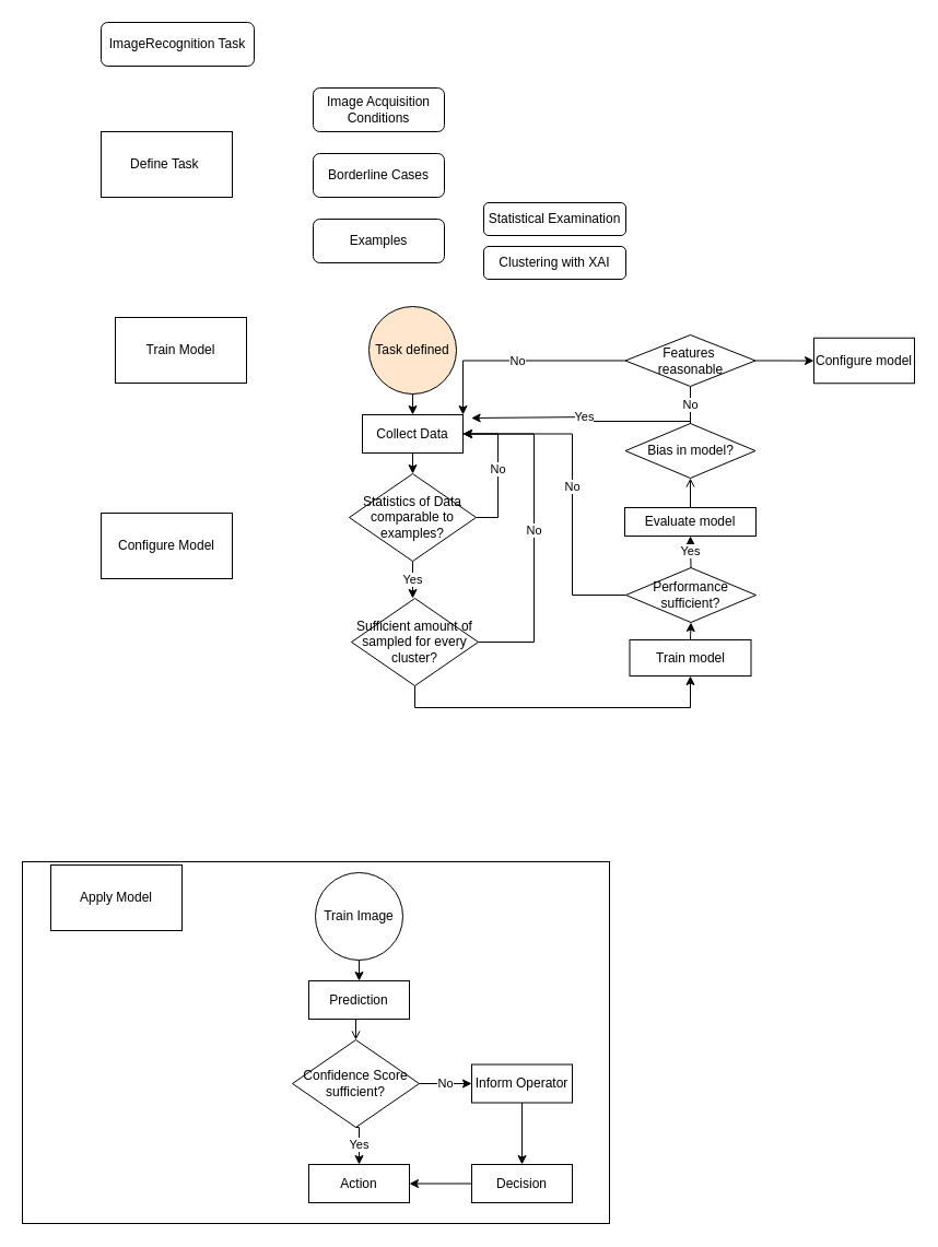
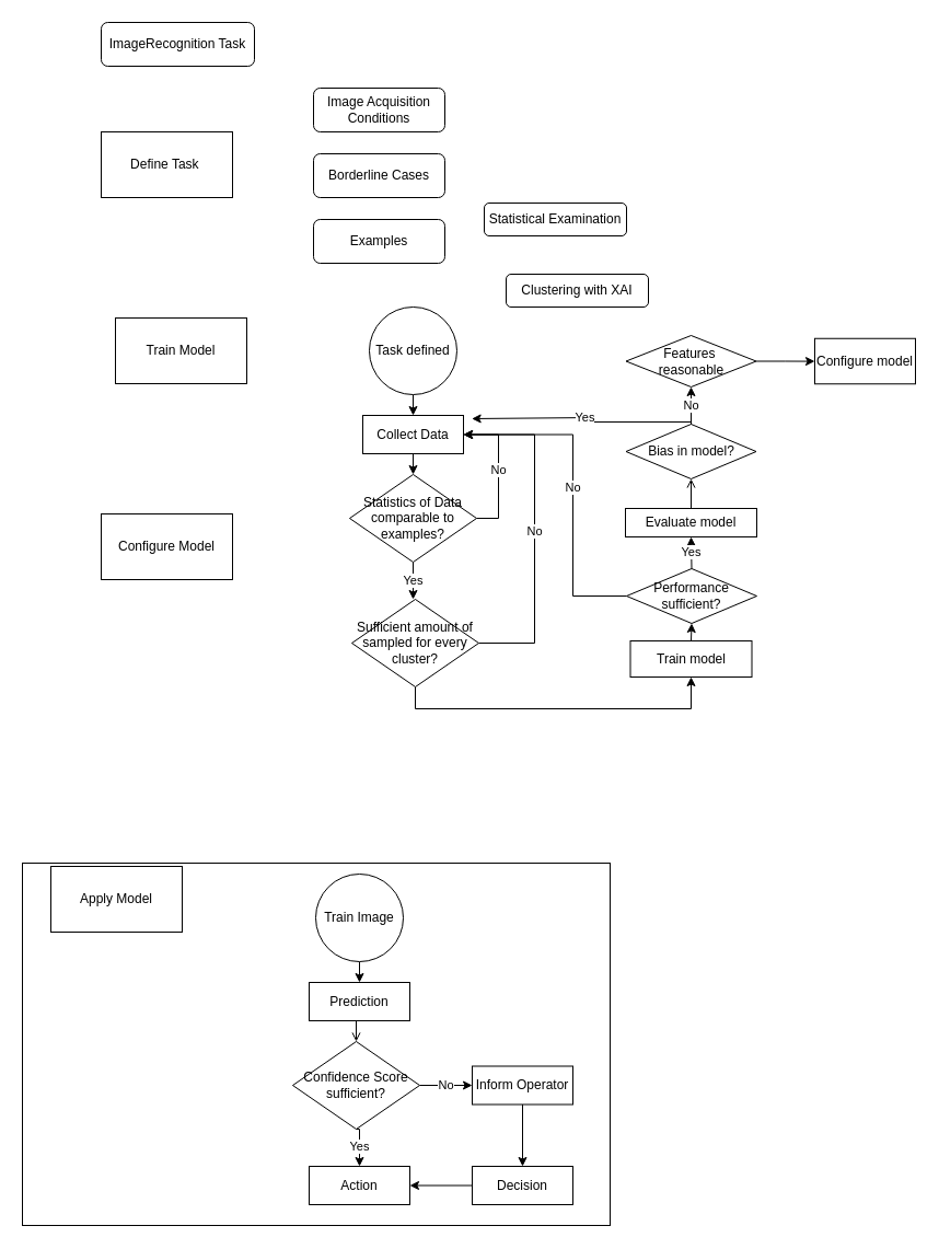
- <mxCell id="4" value="Clustering with XAI" style="rounded=1;whiteSpace=wrap;html=1;" parent="1" vertex="1"><mxGeometry x="442" y="225" width="130" height="30" as="geometry" /></mxCell>
+ <mxCell id="4" value="Clustering with XAI" style="rounded=1;whiteSpace=wrap;html=1;" parent="1" vertex="1"><mxGeometry x="462" y="250" width="130" height="30" as="geometry" /></mxCell>
- <mxCell id="13" value="Task defined" style="ellipse;whiteSpace=wrap;html=1;aspect=fixed;fillColor=#ffe6cc;" vertex="1" parent="1"><mxGeometry x="337" y="280" width="80" height="80" as="geometry" /></mxCell>
+ <mxCell id="13" value="Task defined" style="ellipse;whiteSpace=wrap;html=1;aspect=fixed;" vertex="1" parent="1"><mxGeometry x="337" y="280" width="80" height="80" as="geometry" /></mxCell>
- <mxCell id="46" value="No" style="edgeStyle=orthogonalEdgeStyle;rounded=0;orthogonalLoop=1;jettySize=auto;html=1;entryX=1;entryY=0;entryDx=0;entryDy=0;" edge="1" parent="1" source="48" target="15"><mxGeometry relative="1" as="geometry" /></mxCell>
- <mxCell id="44" value="No" style="edgeStyle=orthogonalEdgeStyle;rounded=0;orthogonalLoop=1;jettySize=auto;html=1;exitX=0.5;exitY=0;exitDx=0;exitDy=0;entryX=0.5;entryY=1;entryDx=0;entryDy=0;endArrow=none;" edge="1" parent="1" source="45" target="48"><mxGeometry relative="1" as="geometry" /></mxCell>
+ <mxCell id="44" value="No" style="edgeStyle=orthogonalEdgeStyle;rounded=0;orthogonalLoop=1;jettySize=auto;html=1;exitX=0.5;exitY=0;exitDx=0;exitDy=0;entryX=0.5;entryY=1;entryDx=0;entryDy=0;" edge="1" parent="1" source="45" target="48"><mxGeometry relative="1" as="geometry" /></mxCell>
